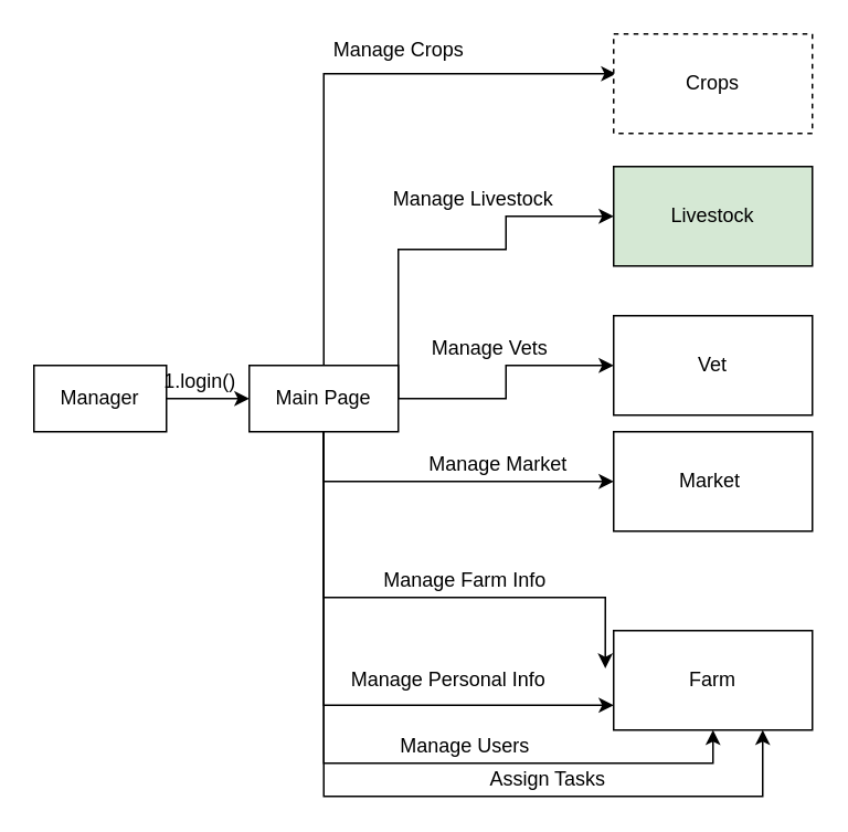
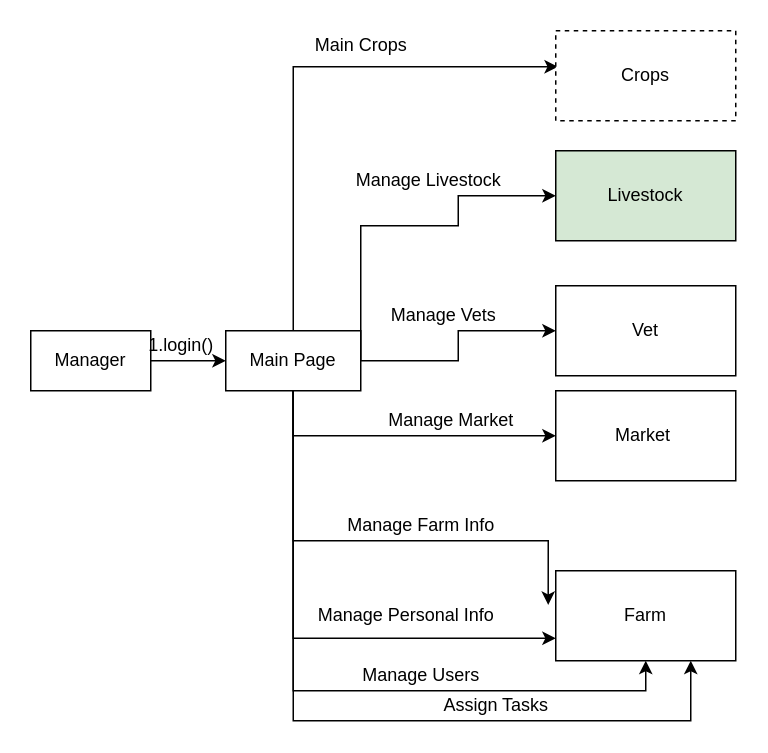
- <mxCell id="17" value="Manage Crops" style="text;html=1;align=center;verticalAlign=middle;resizable=0;points=[];autosize=1;strokeColor=none;" vertex="1" parent="1"><mxGeometry x="195" y="20" width="90" height="20" as="geometry" /></mxCell>
+ <mxCell id="17" value="Main Crops" style="text;html=1;align=center;verticalAlign=middle;resizable=0;points=[];autosize=1;strokeColor=none;" vertex="1" parent="1"><mxGeometry x="195" y="20" width="90" height="20" as="geometry" /></mxCell>
